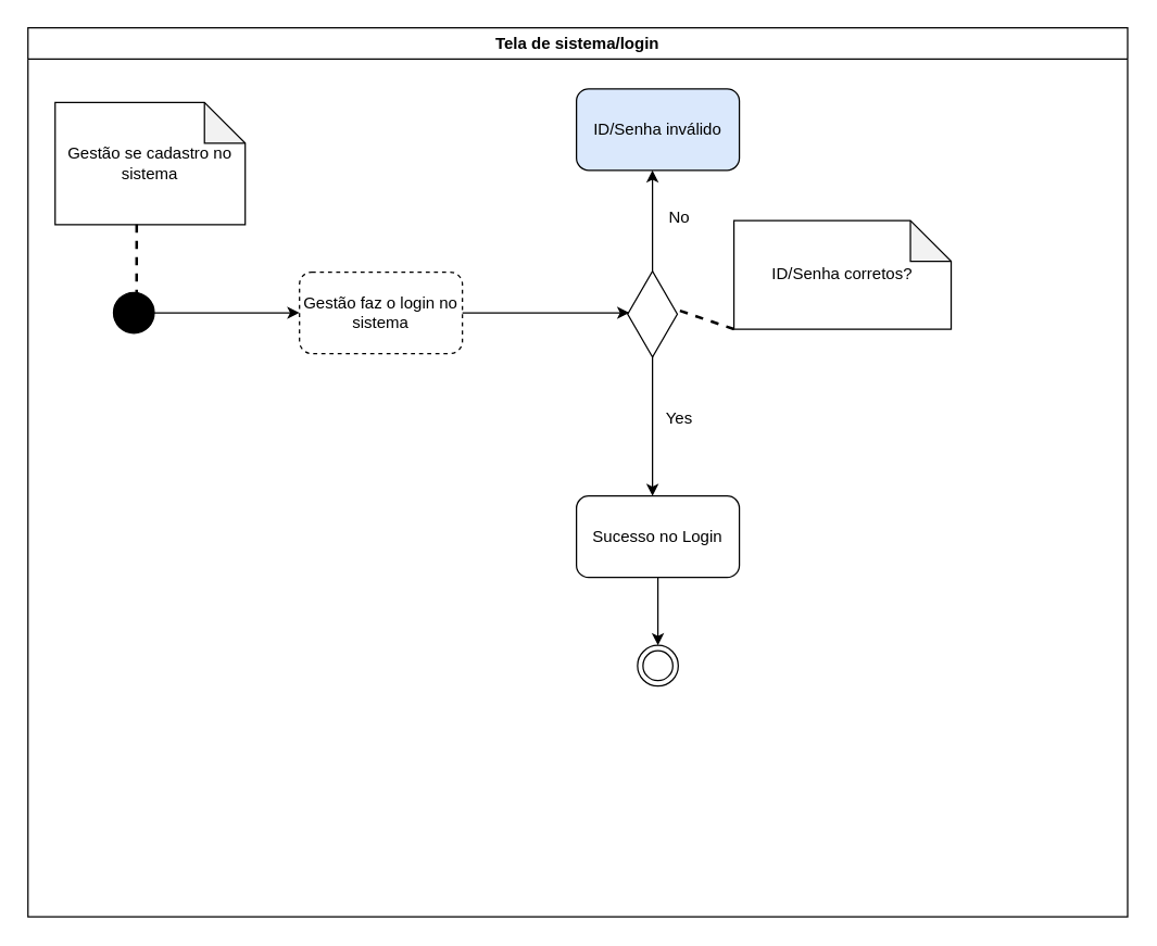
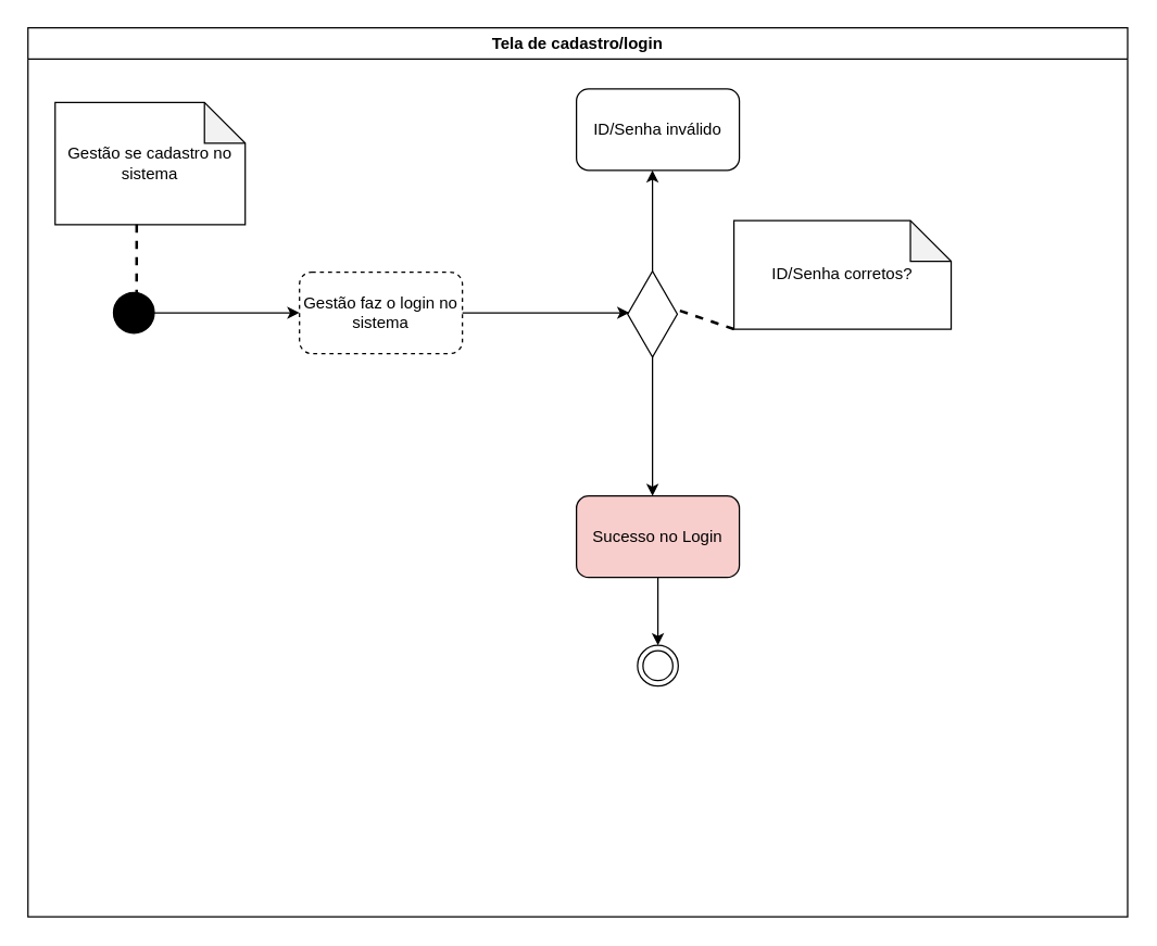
- <mxCell id="10" value="Tela de sistema/login" style="swimlane;whiteSpace=wrap;html=1;" parent="1" vertex="1"><mxGeometry x="20" y="20" width="810" height="655" as="geometry" /></mxCell>
+ <mxCell id="10" value="Tela de cadastro/login" style="swimlane;whiteSpace=wrap;html=1;" parent="1" vertex="1"><mxGeometry x="20" y="20" width="810" height="655" as="geometry" /></mxCell>
- <mxCell id="7" value="ID/Senha inválido" style="rounded=1;whiteSpace=wrap;html=1;fillColor=#dae8fc;" parent="1" vertex="1"><mxGeometry x="424" y="65" width="120" height="60" as="geometry" /></mxCell>
+ <mxCell id="7" value="ID/Senha inválido" style="rounded=1;whiteSpace=wrap;html=1;" parent="1" vertex="1"><mxGeometry x="424" y="65" width="120" height="60" as="geometry" /></mxCell>
- <mxCell id="5" value="No" style="text;html=1;align=center;verticalAlign=middle;whiteSpace=wrap;rounded=0;" parent="1" vertex="1"><mxGeometry x="470" y="145" width="60" height="30" as="geometry" /></mxCell>
- <mxCell id="6" value="Yes" style="text;html=1;align=center;verticalAlign=middle;whiteSpace=wrap;rounded=0;" parent="1" vertex="1"><mxGeometry x="470" y="292.5" width="60" height="30" as="geometry" /></mxCell>
- <mxCell id="8" value="Sucesso no Login" style="rounded=1;whiteSpace=wrap;html=1;" parent="1" vertex="1"><mxGeometry x="424" y="365" width="120" height="60" as="geometry" /></mxCell>
+ <mxCell id="8" value="Sucesso no Login" style="rounded=1;whiteSpace=wrap;html=1;fillColor=#f8cecc;" parent="1" vertex="1"><mxGeometry x="424" y="365" width="120" height="60" as="geometry" /></mxCell>
